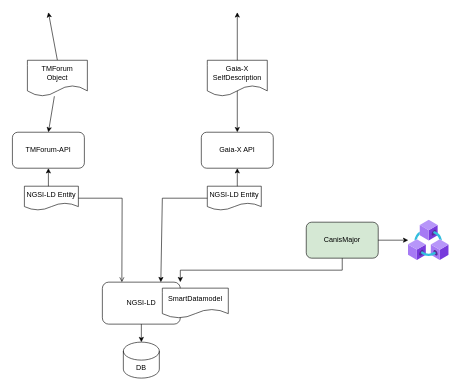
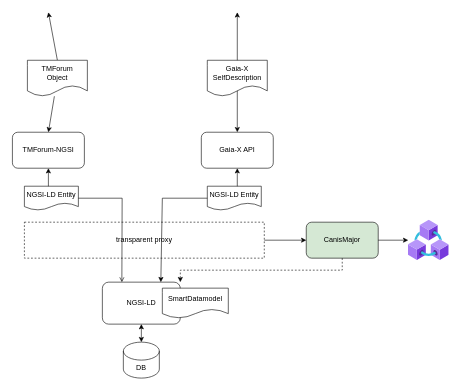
- <mxCell id="7" value="TMForum-API" style="rounded=1;whiteSpace=wrap;html=1;" vertex="1" parent="1"><mxGeometry x="20" y="220" width="120" height="60" as="geometry" /></mxCell>
+ <mxCell id="7" value="TMForum-NGSI" style="rounded=1;whiteSpace=wrap;html=1;" vertex="1" parent="1"><mxGeometry x="20" y="220" width="120" height="60" as="geometry" /></mxCell>
+ <mxCell id="2" value="transparent proxy" style="rounded=0;whiteSpace=wrap;html=1;dashed=1;" vertex="1" parent="1"><mxGeometry x="40" y="370" width="400" height="60" as="geometry" /></mxCell>
+ <mxCell id="18" value="" style="endArrow=classic;html=1;rounded=0;exitX=1;exitY=0.5;exitDx=0;exitDy=0;entryX=0;entryY=0.5;entryDx=0;entryDy=0;" edge="1" parent="1" source="2" target="19"><mxGeometry width="50" height="50" relative="1" as="geometry"><mxPoint x="490" y="400" as="sourcePoint" /><mxPoint x="530" y="400" as="targetPoint" /></mxGeometry></mxCell>
- <mxCell id="22" value="" style="endArrow=classic;html=1;rounded=0;exitX=0.5;exitY=1;exitDx=0;exitDy=0;entryX=1;entryY=0;entryDx=0;entryDy=0;" edge="1" parent="1" source="19" target="3"><mxGeometry width="50" height="50" relative="1" as="geometry"><mxPoint x="450" y="470" as="sourcePoint" /><mxPoint x="500" y="420" as="targetPoint" /><Array as="points"><mxPoint x="570" y="450" /><mxPoint x="300" y="450" /></Array></mxGeometry></mxCell>
+ <mxCell id="22" value="" style="endArrow=classic;html=1;rounded=0;exitX=0.5;exitY=1;exitDx=0;exitDy=0;entryX=1;entryY=0;entryDx=0;entryDy=0;dashed=1;" edge="1" parent="1" source="19" target="3"><mxGeometry width="50" height="50" relative="1" as="geometry"><mxPoint x="450" y="470" as="sourcePoint" /><mxPoint x="500" y="420" as="targetPoint" /><Array as="points"><mxPoint x="570" y="450" /><mxPoint x="300" y="450" /></Array></mxGeometry></mxCell>
- <mxCell id="6" value="" style="endArrow=none;startArrow=classic;html=1;rounded=0;entryX=0.5;entryY=1;entryDx=0;entryDy=0;exitX=0.5;exitY=0;exitDx=0;exitDy=0;exitPerimeter=0;" edge="1" parent="1" source="5" target="3"><mxGeometry width="50" height="50" relative="1" as="geometry"><mxPoint x="10" y="560" as="sourcePoint" /><mxPoint x="60" y="510" as="targetPoint" /></mxGeometry></mxCell>
+ <mxCell id="6" value="" style="endArrow=classic;startArrow=classic;html=1;rounded=0;entryX=0.5;entryY=1;entryDx=0;entryDy=0;exitX=0.5;exitY=0;exitDx=0;exitDy=0;exitPerimeter=0;" edge="1" parent="1" source="5" target="3"><mxGeometry width="50" height="50" relative="1" as="geometry"><mxPoint x="10" y="560" as="sourcePoint" /><mxPoint x="60" y="510" as="targetPoint" /></mxGeometry></mxCell>
